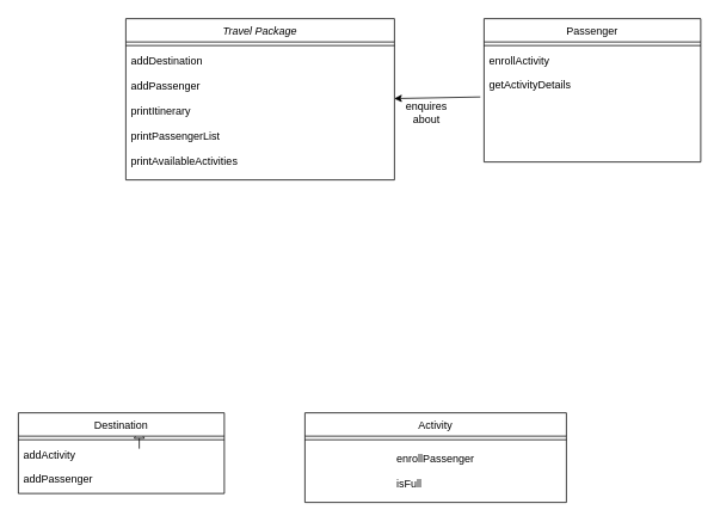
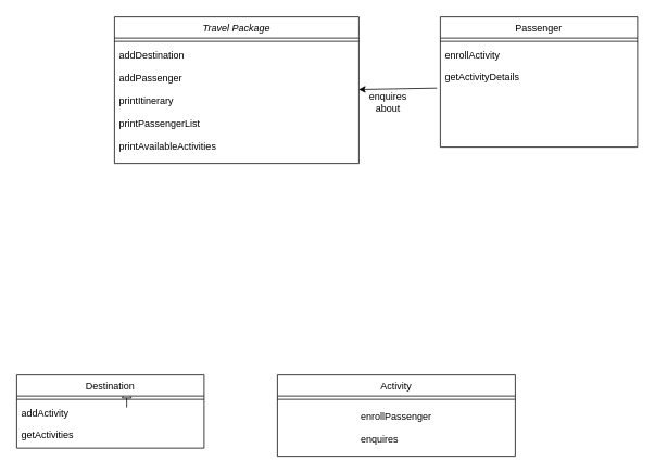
- <mxCell id="7" value="&lt;div style=&quot;text-align: left;&quot;&gt;&lt;span style=&quot;background-color: initial;&quot;&gt;enrollPassenger&lt;/span&gt;&lt;/div&gt;&lt;div style=&quot;text-align: left;&quot;&gt;&lt;span style=&quot;background-color: initial;&quot;&gt;&lt;br&gt;&lt;/span&gt;&lt;/div&gt;&lt;div style=&quot;text-align: left;&quot;&gt;&lt;span style=&quot;background-color: initial;&quot;&gt;isFull&amp;nbsp;&lt;/span&gt;&lt;br&gt;&lt;/div&gt;" style="text;html=1;align=center;verticalAlign=middle;whiteSpace=wrap;rounded=0;" vertex="1" parent="5"><mxGeometry y="34" width="292" height="62" as="geometry" /></mxCell>
+ <mxCell id="7" value="&lt;div style=&quot;text-align: left;&quot;&gt;&lt;span style=&quot;background-color: initial;&quot;&gt;enrollPassenger&lt;/span&gt;&lt;/div&gt;&lt;div style=&quot;text-align: left;&quot;&gt;&lt;span style=&quot;background-color: initial;&quot;&gt;&lt;br&gt;&lt;/span&gt;&lt;/div&gt;&lt;div style=&quot;text-align: left;&quot;&gt;&lt;span style=&quot;background-color: initial;&quot;&gt;enquires&amp;nbsp;&lt;/span&gt;&lt;br&gt;&lt;/div&gt;" style="text;html=1;align=center;verticalAlign=middle;whiteSpace=wrap;rounded=0;" vertex="1" parent="5"><mxGeometry y="34" width="292" height="62" as="geometry" /></mxCell>
- <mxCell id="18" value="addPassenger" style="text;align=left;verticalAlign=top;spacingLeft=4;spacingRight=4;overflow=hidden;rotatable=0;points=[[0,0.5],[1,0.5]];portConstraint=eastwest;" vertex="1" parent="15"><mxGeometry y="60" width="230" height="26" as="geometry" /></mxCell>
+ <mxCell id="18" value="getActivities" style="text;align=left;verticalAlign=top;spacingLeft=4;spacingRight=4;overflow=hidden;rotatable=0;points=[[0,0.5],[1,0.5]];portConstraint=eastwest;" vertex="1" parent="15"><mxGeometry y="60" width="230" height="26" as="geometry" /></mxCell>
